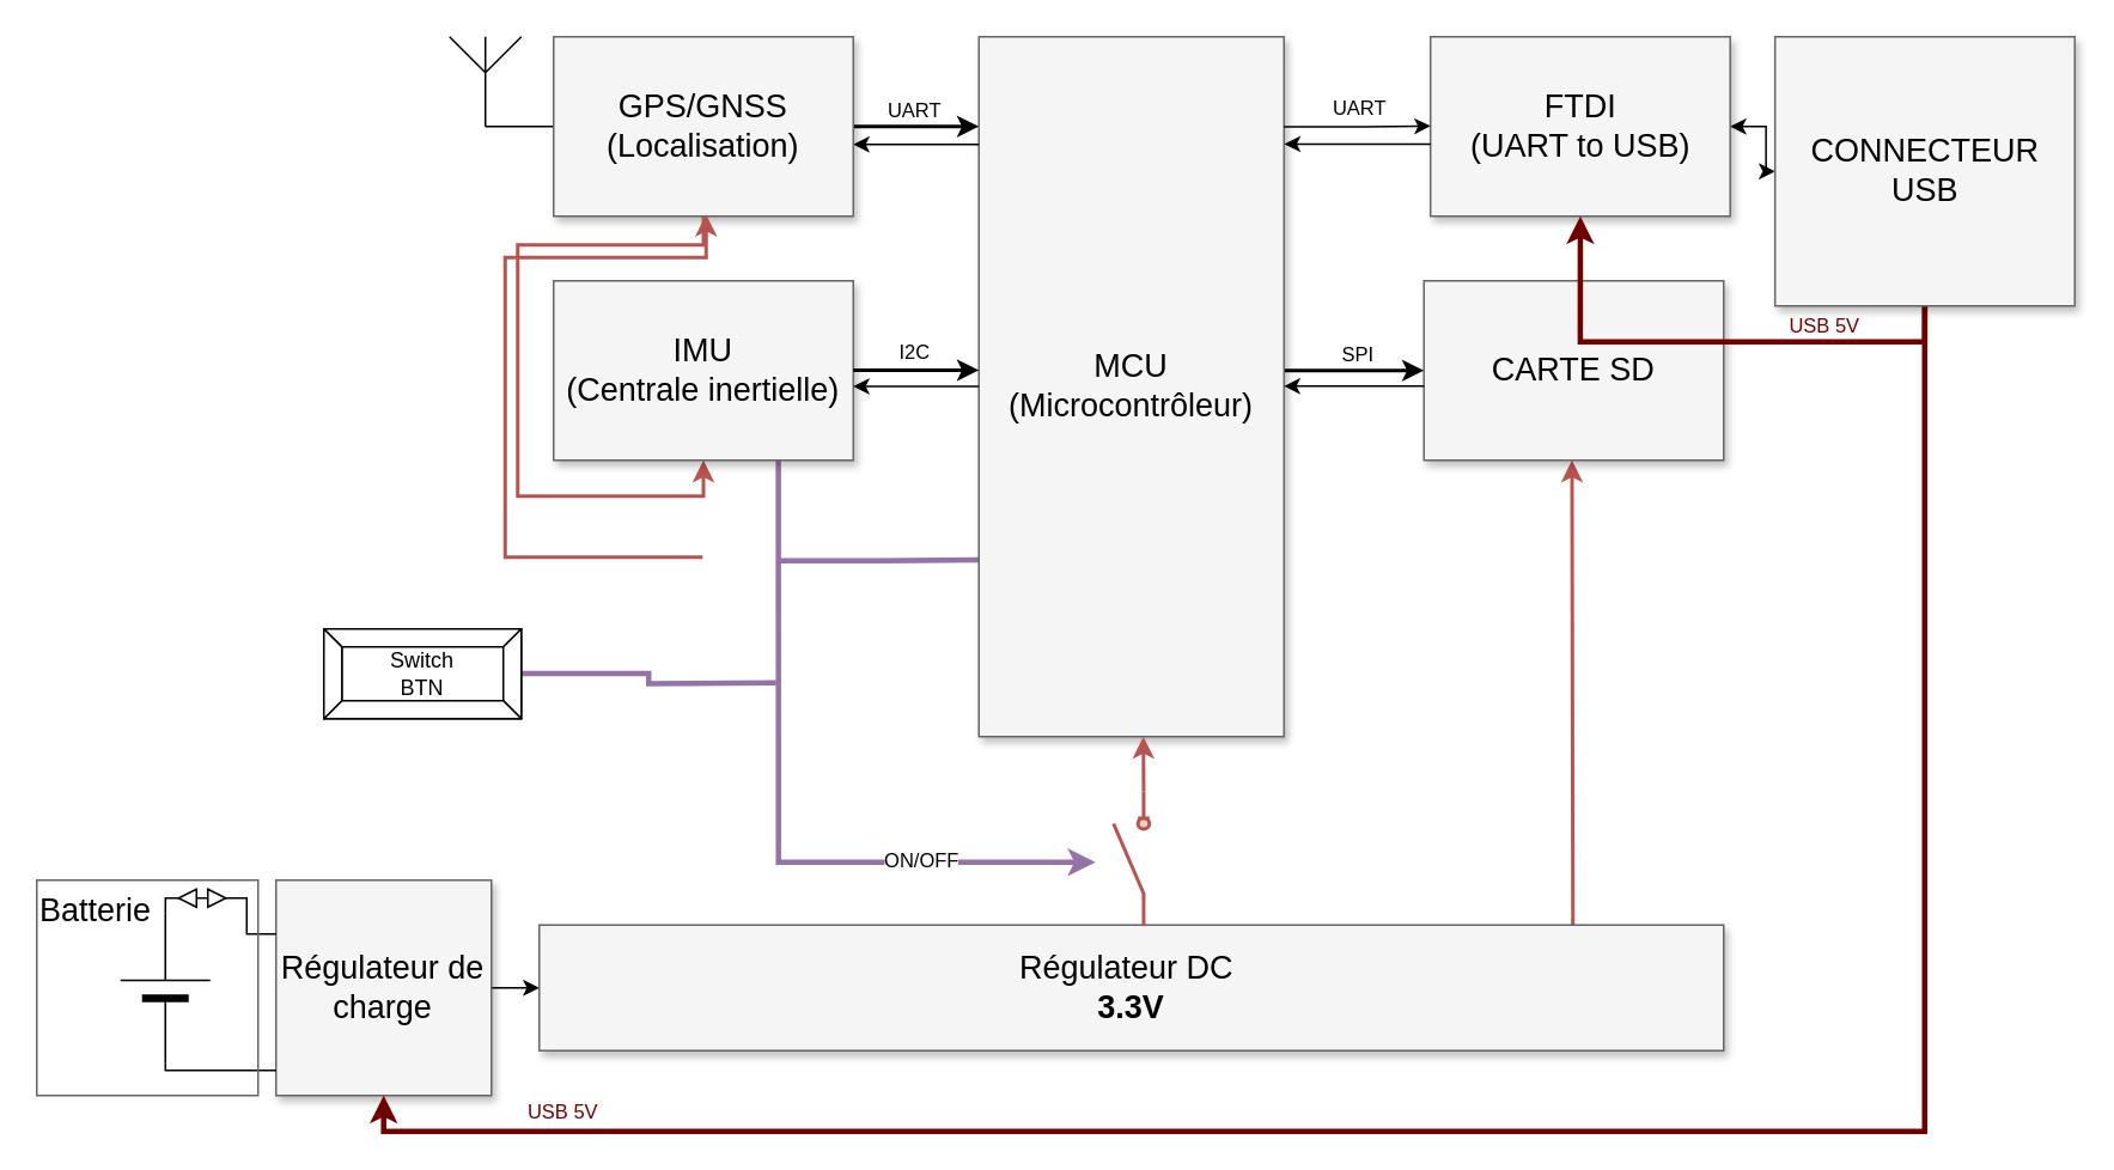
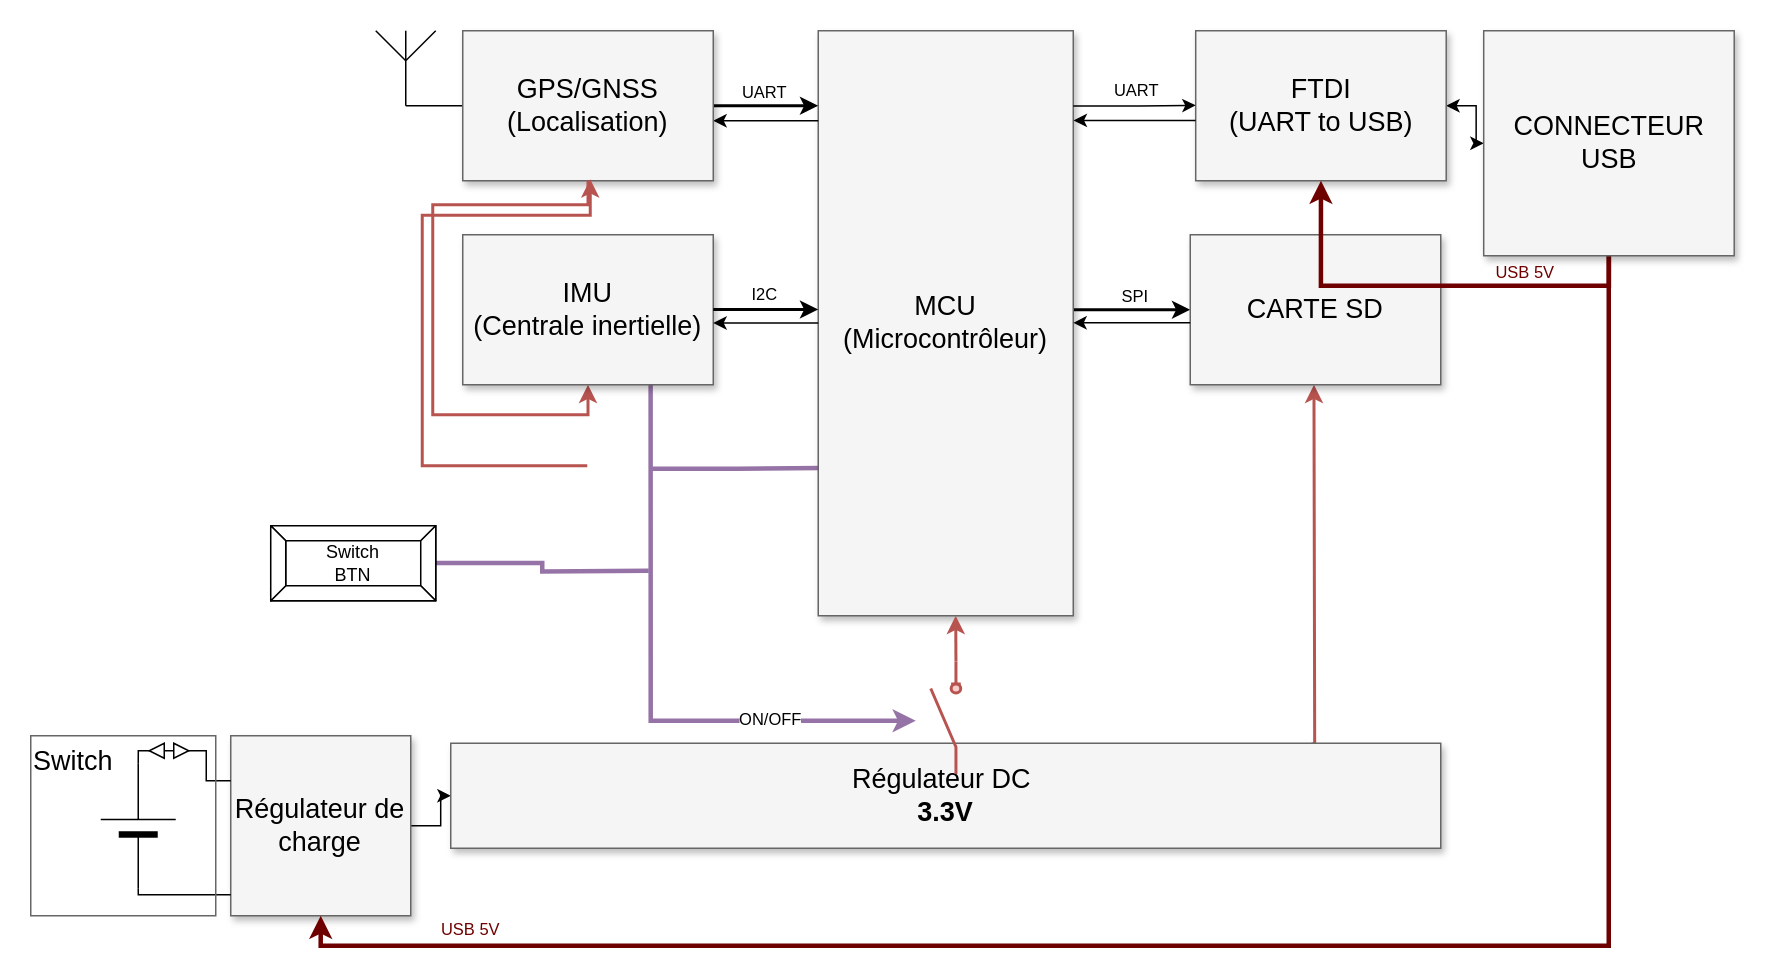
- <mxCell id="26" value="Batterie" style="whiteSpace=wrap;html=1;shadow=0;fontSize=18;fillColor=none;strokeColor=#666666;align=left;horizontal=1;verticalAlign=top;" parent="1" vertex="1"><mxGeometry x="20" y="490" width="123.33" height="120" as="geometry" /></mxCell>
+ <mxCell id="26" value="Switch" style="whiteSpace=wrap;html=1;shadow=0;fontSize=18;fillColor=none;strokeColor=#666666;align=left;horizontal=1;verticalAlign=top;" parent="1" vertex="1"><mxGeometry x="20" y="490" width="123.33" height="120" as="geometry" /></mxCell>
- <mxCell id="25" value="Régulateur DC&amp;nbsp;&lt;br&gt;&lt;b&gt;3.3V&lt;/b&gt;" style="whiteSpace=wrap;html=1;shadow=1;fontSize=18;fillColor=#f5f5f5;strokeColor=#666666;" parent="1" vertex="1"><mxGeometry x="300" y="515" width="660" height="70" as="geometry" /></mxCell>
+ <mxCell id="25" value="Régulateur DC&amp;nbsp;&lt;br&gt;&lt;b&gt;3.3V&lt;/b&gt;" style="whiteSpace=wrap;html=1;shadow=1;fontSize=18;fillColor=#f5f5f5;strokeColor=#666666;" parent="1" vertex="1"><mxGeometry x="300" y="495" width="660" height="70" as="geometry" /></mxCell>
